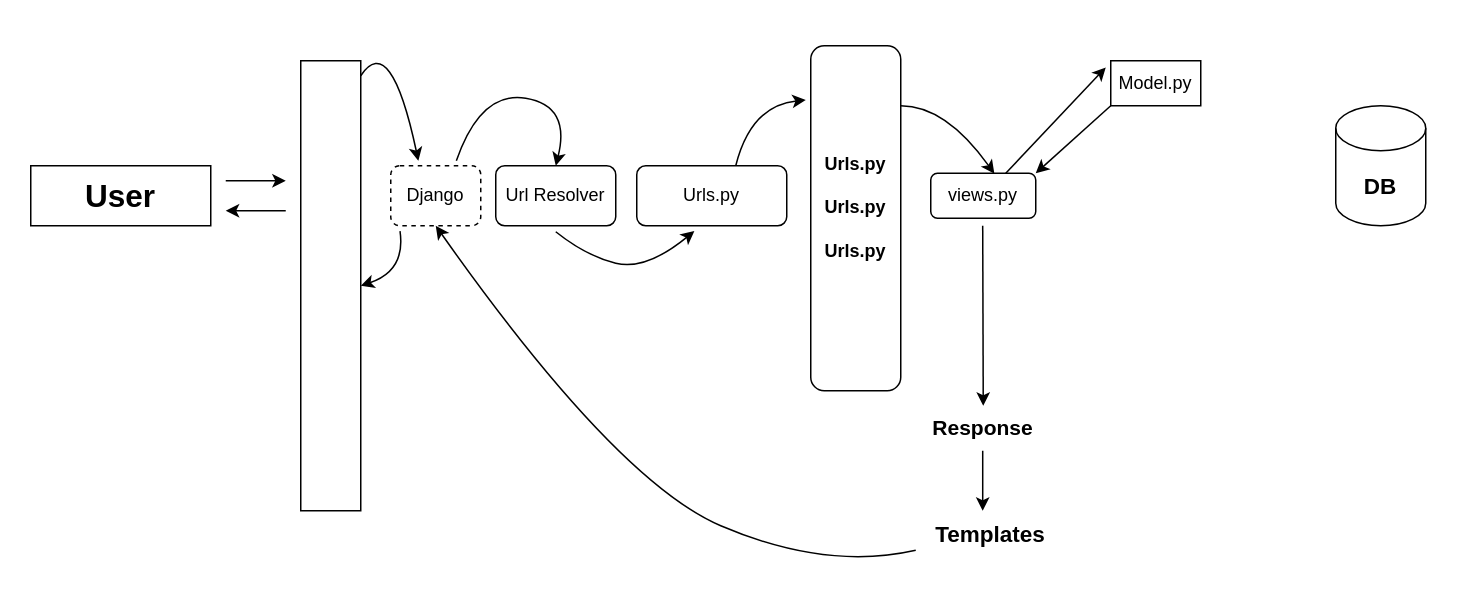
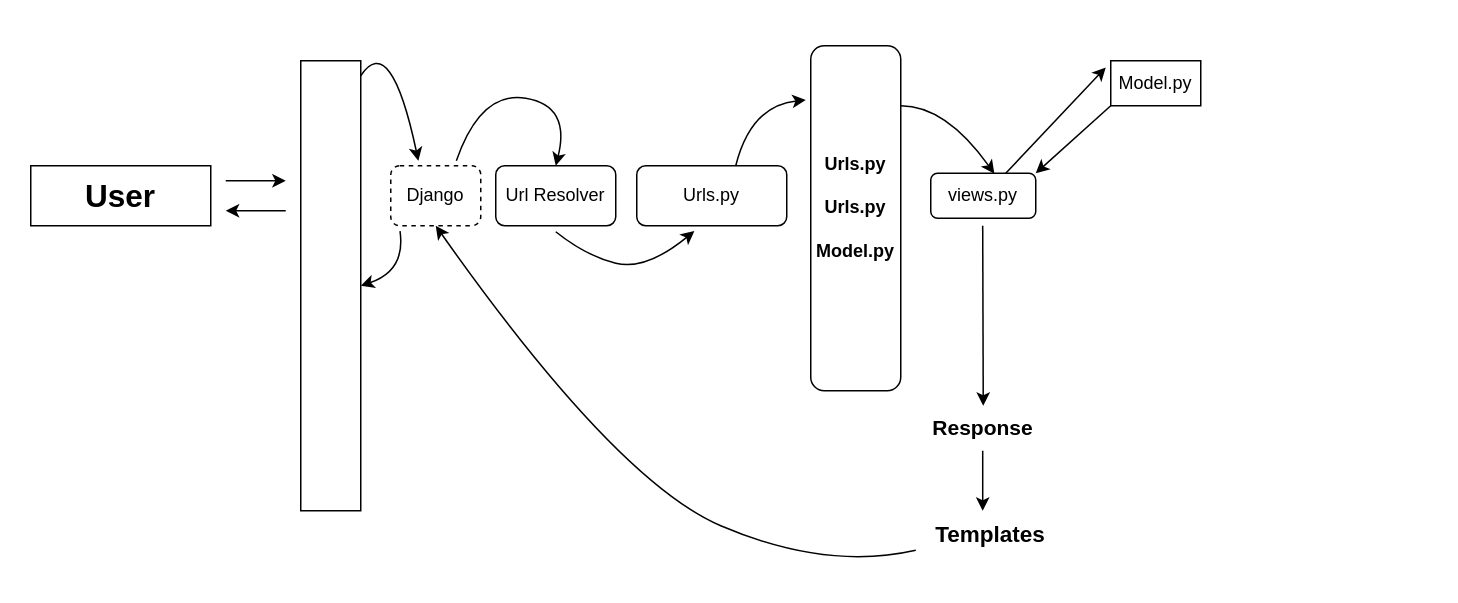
- <mxCell id="25" value="&lt;b&gt;&lt;font style=&quot;font-size: 15px;&quot;&gt;DB&lt;/font&gt;&lt;/b&gt;" style="shape=cylinder3;whiteSpace=wrap;html=1;boundedLbl=1;backgroundOutline=1;size=15;" vertex="1" parent="1"><mxGeometry x="890" y="70" width="60" height="80" as="geometry" /></mxCell>
- <mxCell id="12" value="&lt;b&gt;Urls.py&lt;/b&gt;&lt;div&gt;&lt;b&gt;&lt;br&gt;&lt;/b&gt;&lt;/div&gt;&lt;div&gt;&lt;div&gt;&lt;b&gt;Urls.py&lt;/b&gt;&lt;/div&gt;&lt;div&gt;&lt;b&gt;&lt;br&gt;&lt;/b&gt;&lt;div&gt;&lt;b&gt;Urls.py&lt;/b&gt;&lt;div&gt;&lt;br&gt;&lt;/div&gt;&lt;/div&gt;&lt;/div&gt;&lt;/div&gt;" style="rounded=1;whiteSpace=wrap;html=1;" vertex="1" parent="1"><mxGeometry x="540" y="30" width="60" height="230" as="geometry" /></mxCell>
+ <mxCell id="12" value="&lt;b&gt;Urls.py&lt;/b&gt;&lt;div&gt;&lt;b&gt;&lt;br&gt;&lt;/b&gt;&lt;/div&gt;&lt;div&gt;&lt;div&gt;&lt;b&gt;Urls.py&lt;/b&gt;&lt;/div&gt;&lt;div&gt;&lt;b&gt;&lt;br&gt;&lt;/b&gt;&lt;div&gt;&lt;b&gt;Model.py&lt;/b&gt;&lt;div&gt;&lt;br&gt;&lt;/div&gt;&lt;/div&gt;&lt;/div&gt;&lt;/div&gt;" style="rounded=1;whiteSpace=wrap;html=1;" vertex="1" parent="1"><mxGeometry x="540" y="30" width="60" height="230" as="geometry" /></mxCell>
